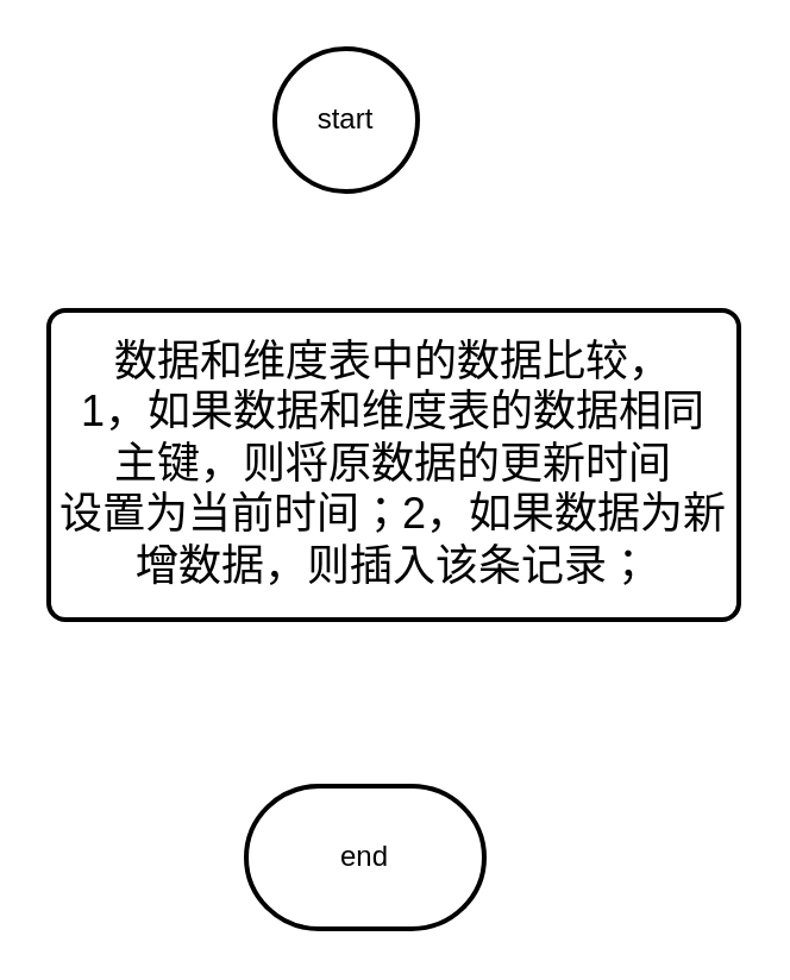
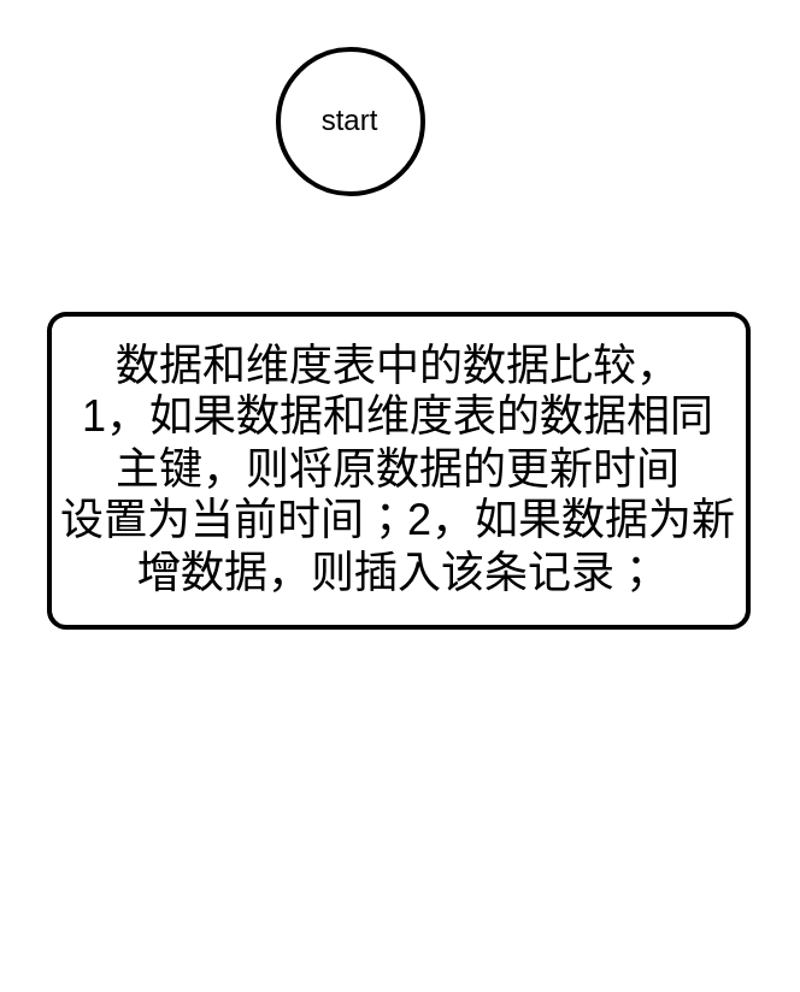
- <mxCell id="3" value="end" style="strokeWidth=2;html=1;shape=mxgraph.flowchart.terminator;whiteSpace=wrap;" vertex="1" parent="1"><mxGeometry x="103" y="330" width="100" height="60" as="geometry" /></mxCell>
